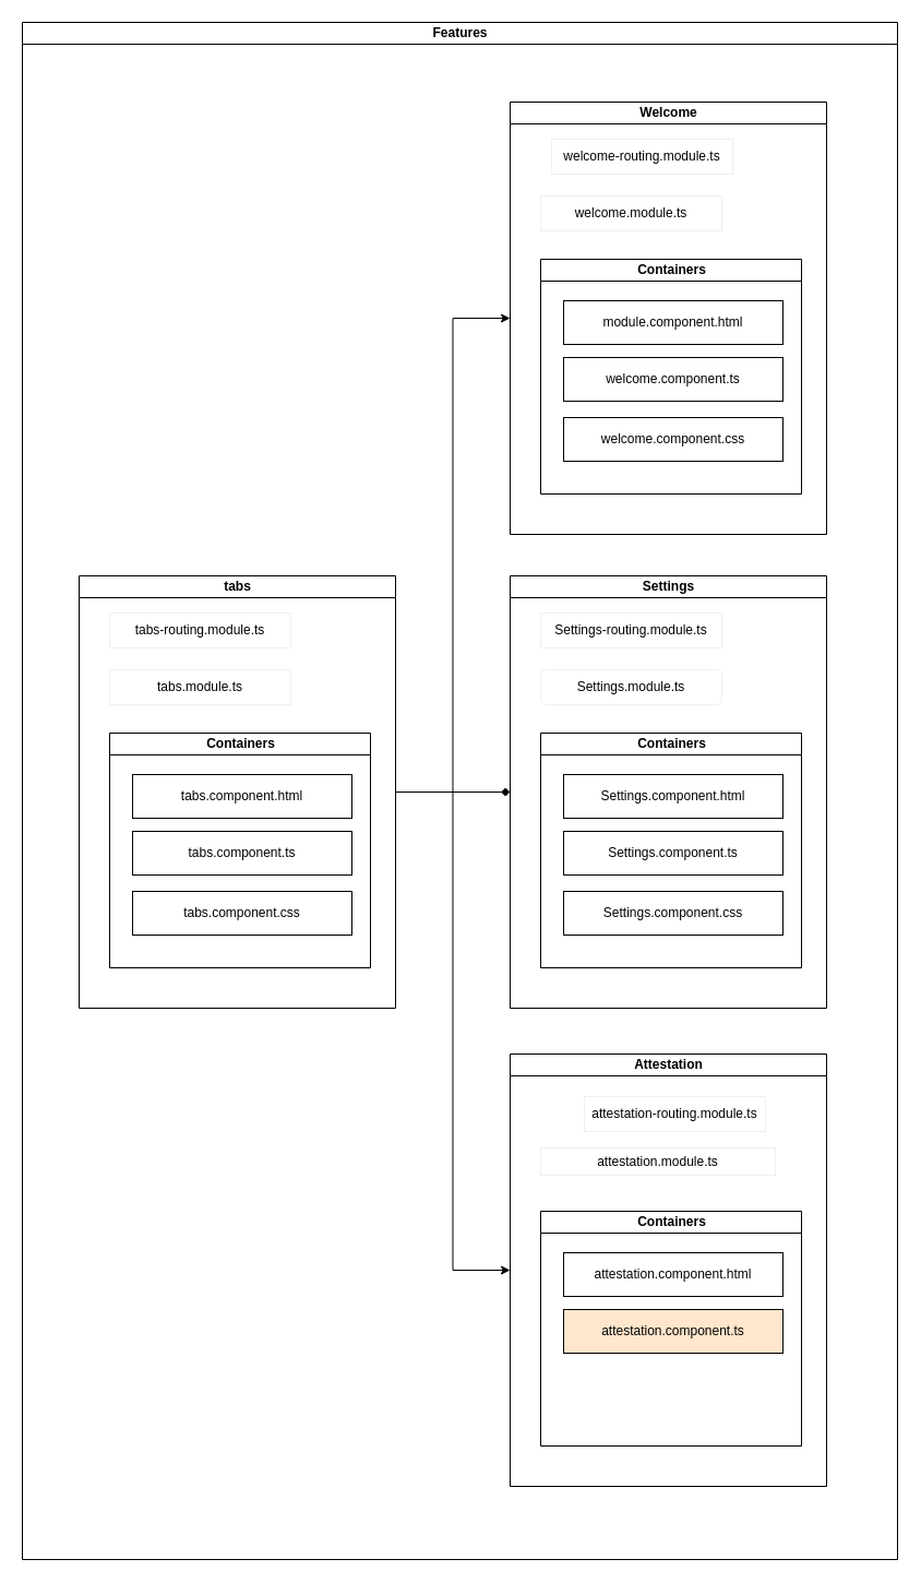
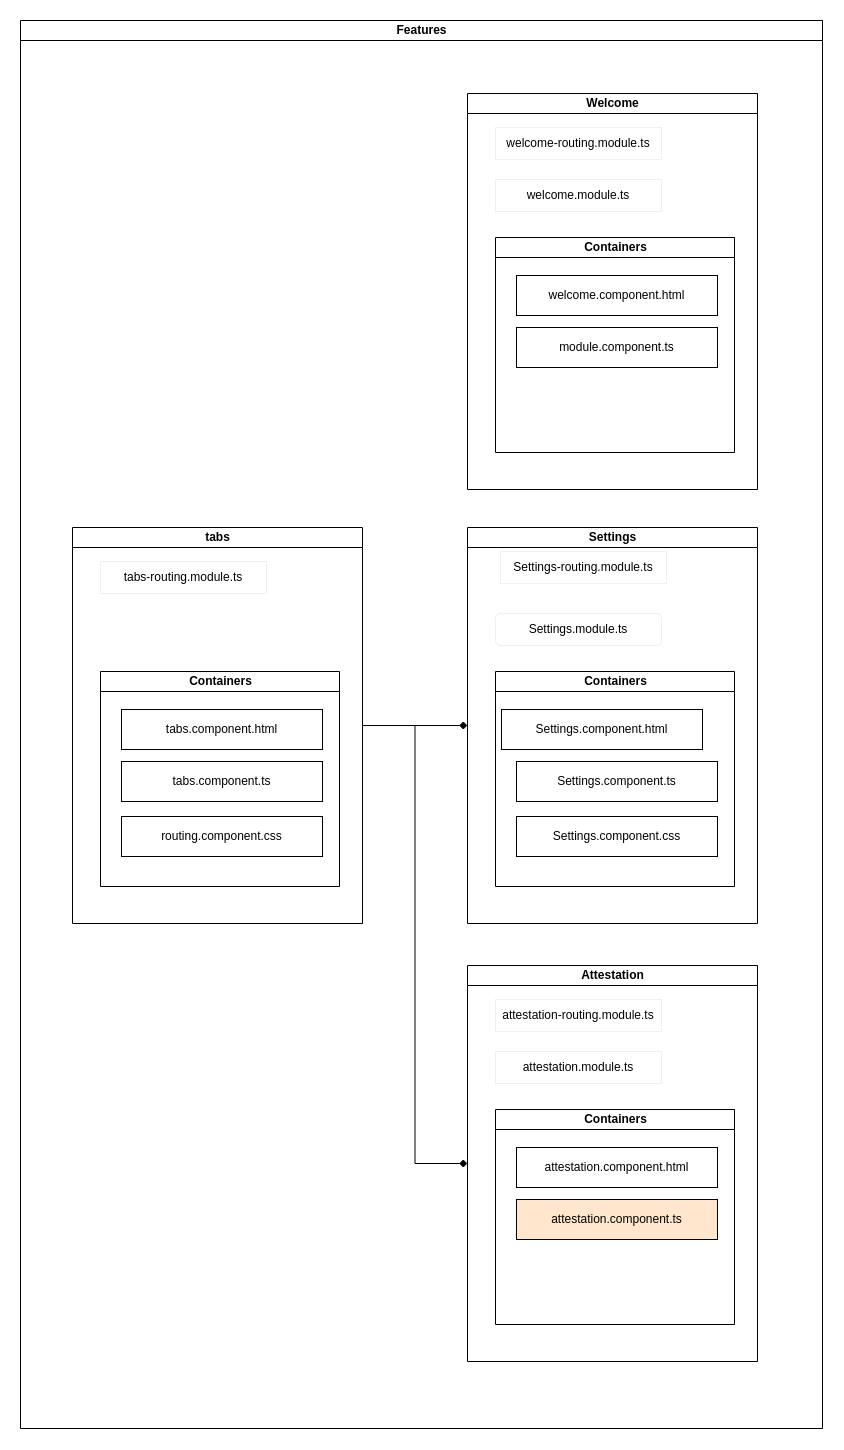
- <mxCell id="8" value="welcome-routing.module.ts" style="rounded=0;whiteSpace=wrap;html=1;strokeColor=#f0f0f0;fillColor=none;gradientColor=none;" parent="3" vertex="1"><mxGeometry x="38" y="34" width="166" height="32" as="geometry" /></mxCell>
+ <mxCell id="8" value="welcome-routing.module.ts" style="rounded=0;whiteSpace=wrap;html=1;strokeColor=#f0f0f0;fillColor=none;gradientColor=none;" parent="3" vertex="1"><mxGeometry x="28" y="34" width="166" height="32" as="geometry" /></mxCell>
- <mxCell id="5" value="module.component.html" style="whiteSpace=wrap;html=1;treeFolding=1;treeMoving=1;newEdgeStyle={&quot;edgeStyle&quot;:&quot;elbowEdgeStyle&quot;,&quot;startArrow&quot;:&quot;none&quot;,&quot;endArrow&quot;:&quot;none&quot;};" parent="4" vertex="1"><mxGeometry x="21" y="38" width="201" height="40" as="geometry" /></mxCell>
+ <mxCell id="5" value="welcome.component.html" style="whiteSpace=wrap;html=1;treeFolding=1;treeMoving=1;newEdgeStyle={&quot;edgeStyle&quot;:&quot;elbowEdgeStyle&quot;,&quot;startArrow&quot;:&quot;none&quot;,&quot;endArrow&quot;:&quot;none&quot;};" parent="4" vertex="1"><mxGeometry x="21" y="38" width="201" height="40" as="geometry" /></mxCell>
- <mxCell id="6" value="welcome.component.ts" style="whiteSpace=wrap;html=1;treeFolding=1;treeMoving=1;newEdgeStyle={&quot;edgeStyle&quot;:&quot;elbowEdgeStyle&quot;,&quot;startArrow&quot;:&quot;none&quot;,&quot;endArrow&quot;:&quot;none&quot;};" parent="4" vertex="1"><mxGeometry x="21" y="90" width="201" height="40" as="geometry" /></mxCell>
+ <mxCell id="6" value="module.component.ts" style="whiteSpace=wrap;html=1;treeFolding=1;treeMoving=1;newEdgeStyle={&quot;edgeStyle&quot;:&quot;elbowEdgeStyle&quot;,&quot;startArrow&quot;:&quot;none&quot;,&quot;endArrow&quot;:&quot;none&quot;};" parent="4" vertex="1"><mxGeometry x="21" y="90" width="201" height="40" as="geometry" /></mxCell>
- <mxCell id="7" value="welcome.component.css" style="whiteSpace=wrap;html=1;treeFolding=1;treeMoving=1;newEdgeStyle={&quot;edgeStyle&quot;:&quot;elbowEdgeStyle&quot;,&quot;startArrow&quot;:&quot;none&quot;,&quot;endArrow&quot;:&quot;none&quot;};" parent="4" vertex="1"><mxGeometry x="21" y="145" width="201" height="40" as="geometry" /></mxCell>
- <mxCell id="24" style="edgeStyle=orthogonalEdgeStyle;rounded=0;orthogonalLoop=1;jettySize=auto;html=1;entryX=0;entryY=0.5;entryDx=0;entryDy=0;" parent="2" source="26" target="3" edge="1"><mxGeometry relative="1" as="geometry" /></mxCell>
- <mxCell id="21" value="Settings-routing.module.ts" style="rounded=0;whiteSpace=wrap;html=1;strokeColor=#f0f0f0;fillColor=none;gradientColor=none;" parent="16" vertex="1"><mxGeometry x="28" y="34" width="166" height="32" as="geometry" /></mxCell>
+ <mxCell id="21" value="Settings-routing.module.ts" style="rounded=0;whiteSpace=wrap;html=1;strokeColor=#f0f0f0;fillColor=none;gradientColor=none;" parent="16" vertex="1"><mxGeometry x="33" y="24" width="166" height="32" as="geometry" /></mxCell>
- <mxCell id="32" value="tabs.module.ts" style="rounded=0;whiteSpace=wrap;html=1;strokeColor=#f0f0f0;fillColor=none;gradientColor=none;" parent="26" vertex="1"><mxGeometry x="28" y="86" width="166" height="32" as="geometry" /></mxCell>
- <mxCell id="18" value="Settings.component.html" style="whiteSpace=wrap;html=1;treeFolding=1;treeMoving=1;newEdgeStyle={&quot;edgeStyle&quot;:&quot;elbowEdgeStyle&quot;,&quot;startArrow&quot;:&quot;none&quot;,&quot;endArrow&quot;:&quot;none&quot;};" parent="17" vertex="1"><mxGeometry x="21" y="38" width="201" height="40" as="geometry" /></mxCell>
+ <mxCell id="18" value="Settings.component.html" style="whiteSpace=wrap;html=1;treeFolding=1;treeMoving=1;newEdgeStyle={&quot;edgeStyle&quot;:&quot;elbowEdgeStyle&quot;,&quot;startArrow&quot;:&quot;none&quot;,&quot;endArrow&quot;:&quot;none&quot;};" parent="17" vertex="1"><mxGeometry x="6" y="38" width="201" height="40" as="geometry" /></mxCell>
- <mxCell id="30" value="tabs.component.css" style="whiteSpace=wrap;html=1;treeFolding=1;treeMoving=1;newEdgeStyle={&quot;edgeStyle&quot;:&quot;elbowEdgeStyle&quot;,&quot;startArrow&quot;:&quot;none&quot;,&quot;endArrow&quot;:&quot;none&quot;};" parent="27" vertex="1"><mxGeometry x="21" y="145" width="201" height="40" as="geometry" /></mxCell>
+ <mxCell id="30" value="routing.component.css" style="whiteSpace=wrap;html=1;treeFolding=1;treeMoving=1;newEdgeStyle={&quot;edgeStyle&quot;:&quot;elbowEdgeStyle&quot;,&quot;startArrow&quot;:&quot;none&quot;,&quot;endArrow&quot;:&quot;none&quot;};" parent="27" vertex="1"><mxGeometry x="21" y="145" width="201" height="40" as="geometry" /></mxCell>
- <mxCell id="14" value="attestation-routing.module.ts" style="rounded=0;whiteSpace=wrap;html=1;strokeColor=#f0f0f0;fillColor=none;gradientColor=none;" parent="10" vertex="1"><mxGeometry x="68" y="39" width="166" height="32" as="geometry" /></mxCell>
+ <mxCell id="14" value="attestation-routing.module.ts" style="rounded=0;whiteSpace=wrap;html=1;strokeColor=#f0f0f0;fillColor=none;gradientColor=none;" parent="10" vertex="1"><mxGeometry x="28" y="34" width="166" height="32" as="geometry" /></mxCell>
- <mxCell id="15" value="attestation.module.ts" style="rounded=0;whiteSpace=wrap;html=1;strokeColor=#f0f0f0;fillColor=none;gradientColor=none;" parent="10" vertex="1"><mxGeometry x="28" y="86" width="215" height="25" as="geometry" /></mxCell>
+ <mxCell id="15" value="attestation.module.ts" style="rounded=0;whiteSpace=wrap;html=1;strokeColor=#f0f0f0;fillColor=none;gradientColor=none;" parent="10" vertex="1"><mxGeometry x="28" y="86" width="166" height="32" as="geometry" /></mxCell>
- <mxCell id="25" style="edgeStyle=orthogonalEdgeStyle;rounded=0;orthogonalLoop=1;jettySize=auto;html=1;entryX=0;entryY=0.5;entryDx=0;entryDy=0;" parent="2" source="26" target="10" edge="1"><mxGeometry relative="1" as="geometry" /></mxCell>
+ <mxCell id="25" style="edgeStyle=orthogonalEdgeStyle;rounded=0;orthogonalLoop=1;jettySize=auto;html=1;entryX=0;entryY=0.5;entryDx=0;entryDy=0;endArrow=diamond;" parent="2" source="26" target="10" edge="1"><mxGeometry relative="1" as="geometry" /></mxCell>
